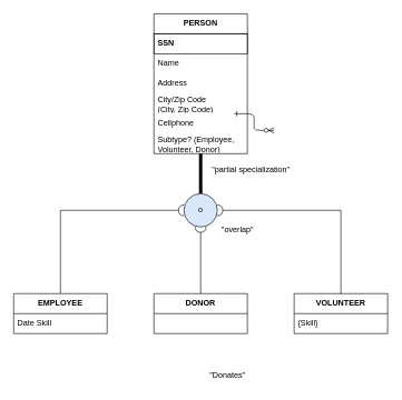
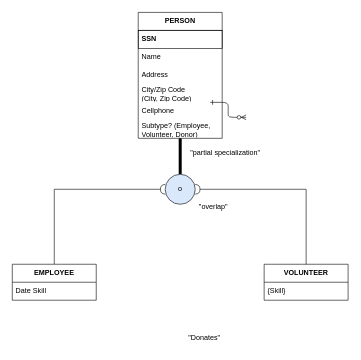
- <mxCell id="15" style="edgeStyle=orthogonalEdgeStyle;rounded=0;orthogonalLoop=1;jettySize=auto;html=1;entryX=0.5;entryY=1;entryDx=0;entryDy=0;endArrow=halfCircle;startFill=0;endFill=0;" parent="1" source="16" target="19" edge="1"><mxGeometry relative="1" as="geometry" /></mxCell>
- <mxCell id="16" value="&lt;b&gt;DONOR&lt;/b&gt;" style="swimlane;fontStyle=0;childLayout=stackLayout;horizontal=1;startSize=30;horizontalStack=0;resizeParent=1;resizeParentMax=0;resizeLast=0;collapsible=1;marginBottom=0;whiteSpace=wrap;html=1;" parent="1" vertex="1"><mxGeometry x="230" y="440" width="140" height="60" as="geometry" /></mxCell>
